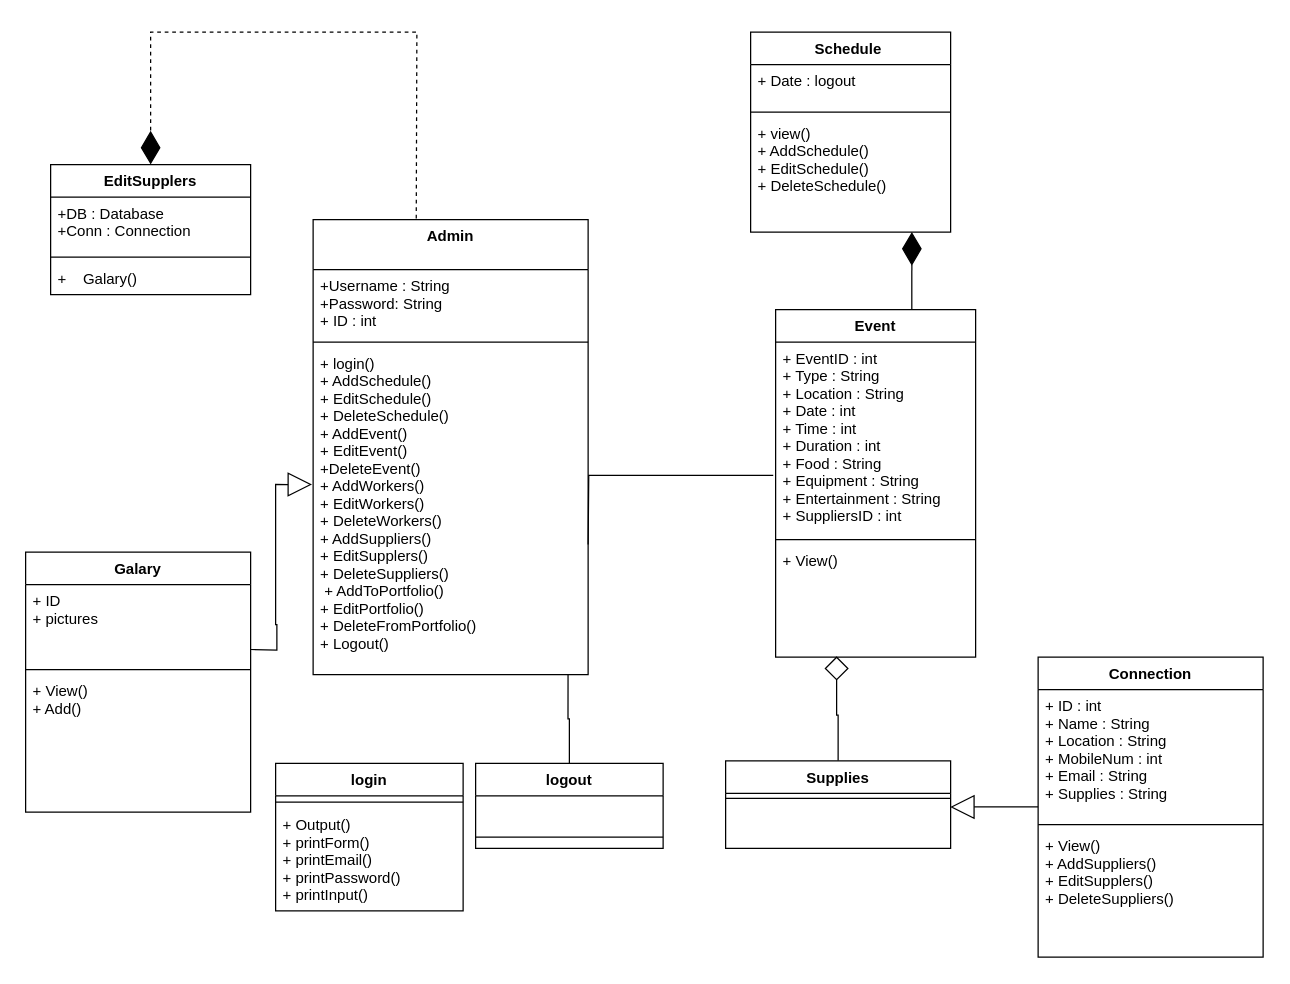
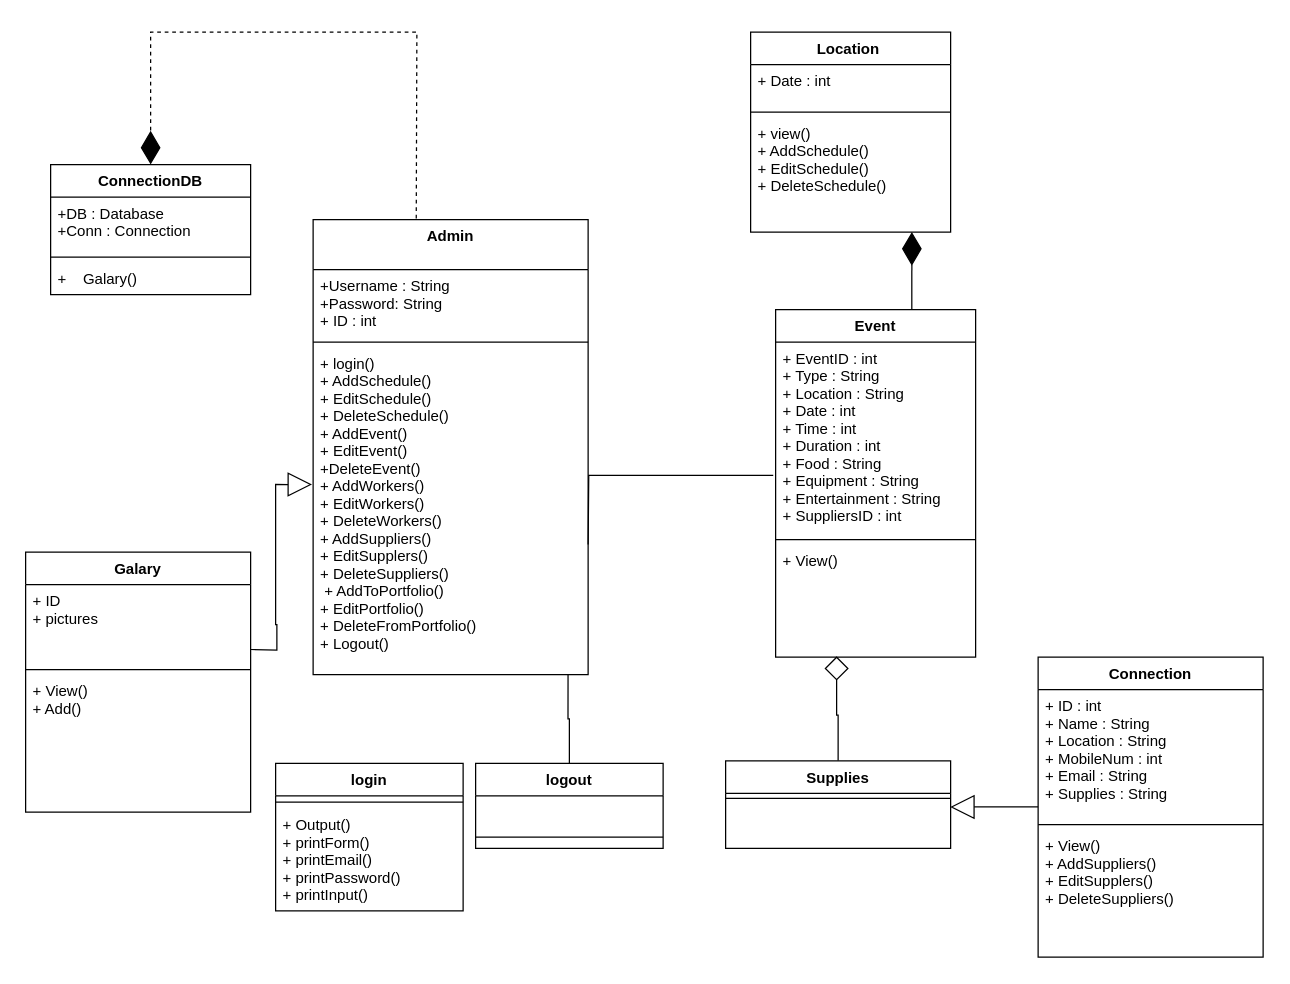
- <mxCell id="20" value="Schedule " style="swimlane;fontStyle=1;align=center;verticalAlign=top;childLayout=stackLayout;horizontal=1;startSize=26;horizontalStack=0;resizeParent=1;resizeParentMax=0;resizeLast=0;collapsible=1;marginBottom=0;" parent="1" vertex="1"><mxGeometry x="600" y="20" width="160" height="160" as="geometry" /></mxCell>
+ <mxCell id="20" value="Location " style="swimlane;fontStyle=1;align=center;verticalAlign=top;childLayout=stackLayout;horizontal=1;startSize=26;horizontalStack=0;resizeParent=1;resizeParentMax=0;resizeLast=0;collapsible=1;marginBottom=0;" parent="1" vertex="1"><mxGeometry x="600" y="20" width="160" height="160" as="geometry" /></mxCell>
- <mxCell id="21" value="+ Date : logout " style="text;strokeColor=none;fillColor=none;align=left;verticalAlign=top;spacingLeft=4;spacingRight=4;overflow=hidden;rotatable=0;points=[[0,0.5],[1,0.5]];portConstraint=eastwest;" parent="20" vertex="1"><mxGeometry y="26" width="160" height="34" as="geometry" /></mxCell>
+ <mxCell id="21" value="+ Date : int " style="text;strokeColor=none;fillColor=none;align=left;verticalAlign=top;spacingLeft=4;spacingRight=4;overflow=hidden;rotatable=0;points=[[0,0.5],[1,0.5]];portConstraint=eastwest;" parent="20" vertex="1"><mxGeometry y="26" width="160" height="34" as="geometry" /></mxCell>
- <mxCell id="2" value="EditSupplers" style="swimlane;fontStyle=1;align=center;verticalAlign=top;childLayout=stackLayout;horizontal=1;startSize=26;horizontalStack=0;resizeParent=1;resizeParentMax=0;resizeLast=0;collapsible=1;marginBottom=0;" parent="1" vertex="1"><mxGeometry x="40" y="126" width="160" height="104" as="geometry" /></mxCell>
+ <mxCell id="2" value="ConnectionDB" style="swimlane;fontStyle=1;align=center;verticalAlign=top;childLayout=stackLayout;horizontal=1;startSize=26;horizontalStack=0;resizeParent=1;resizeParentMax=0;resizeLast=0;collapsible=1;marginBottom=0;" parent="1" vertex="1"><mxGeometry x="40" y="126" width="160" height="104" as="geometry" /></mxCell>
